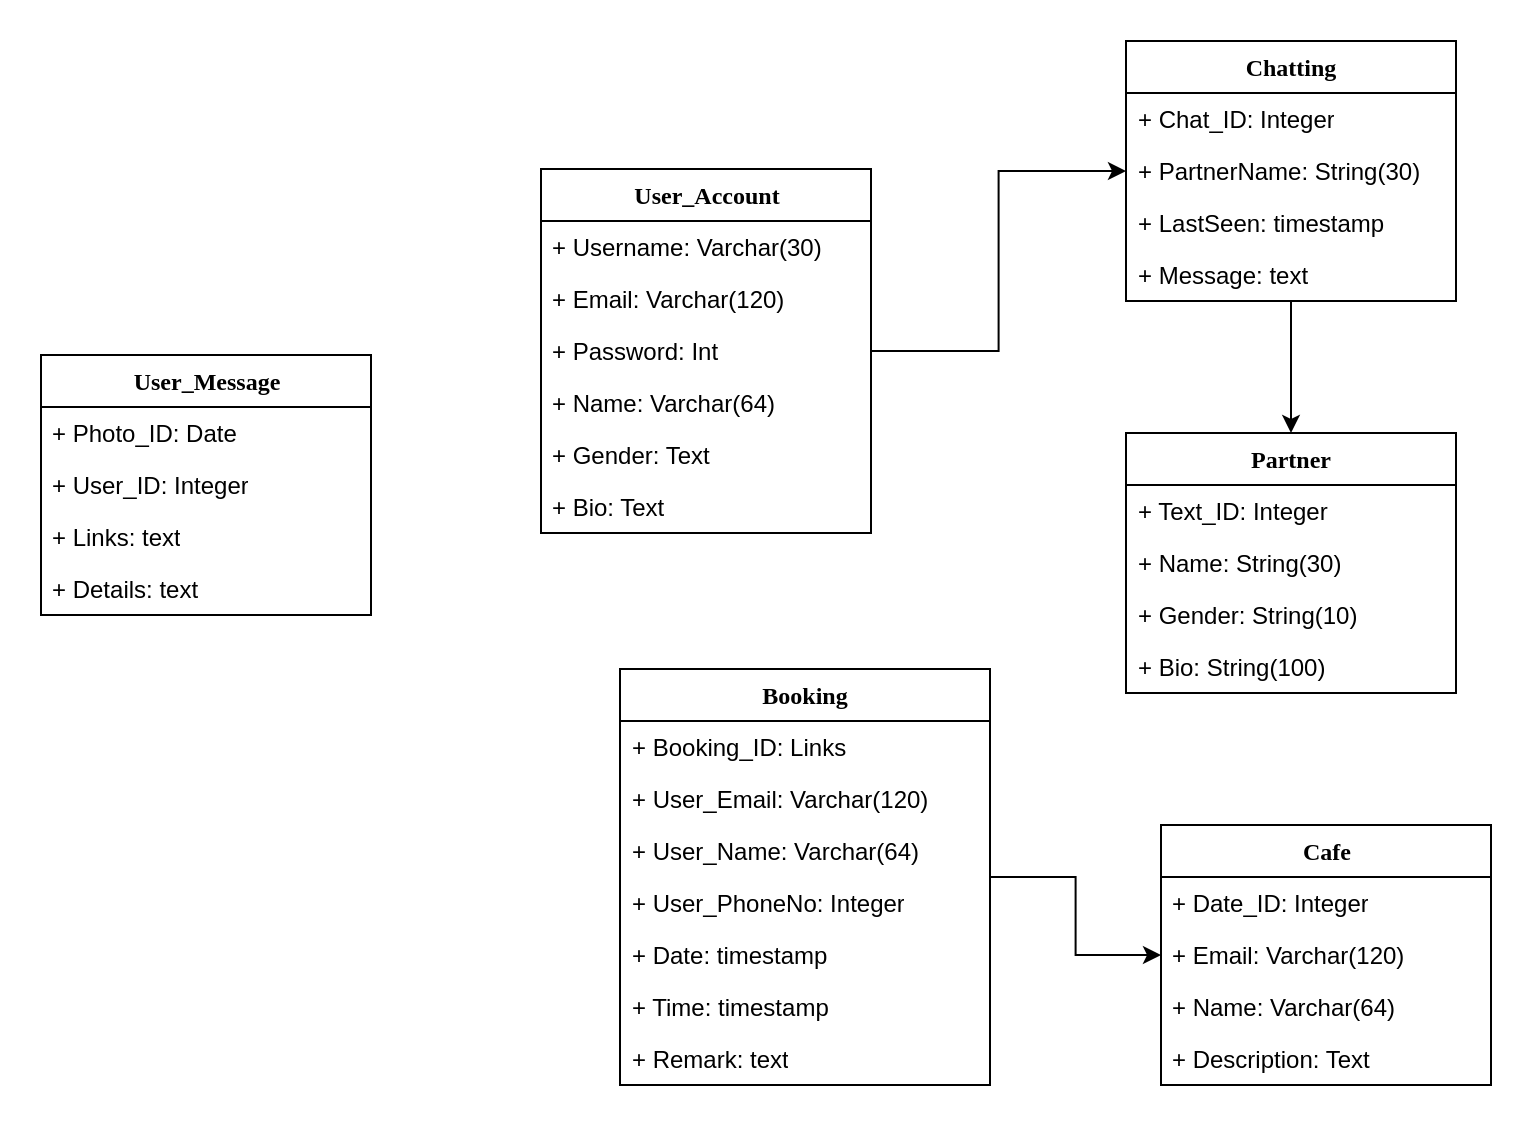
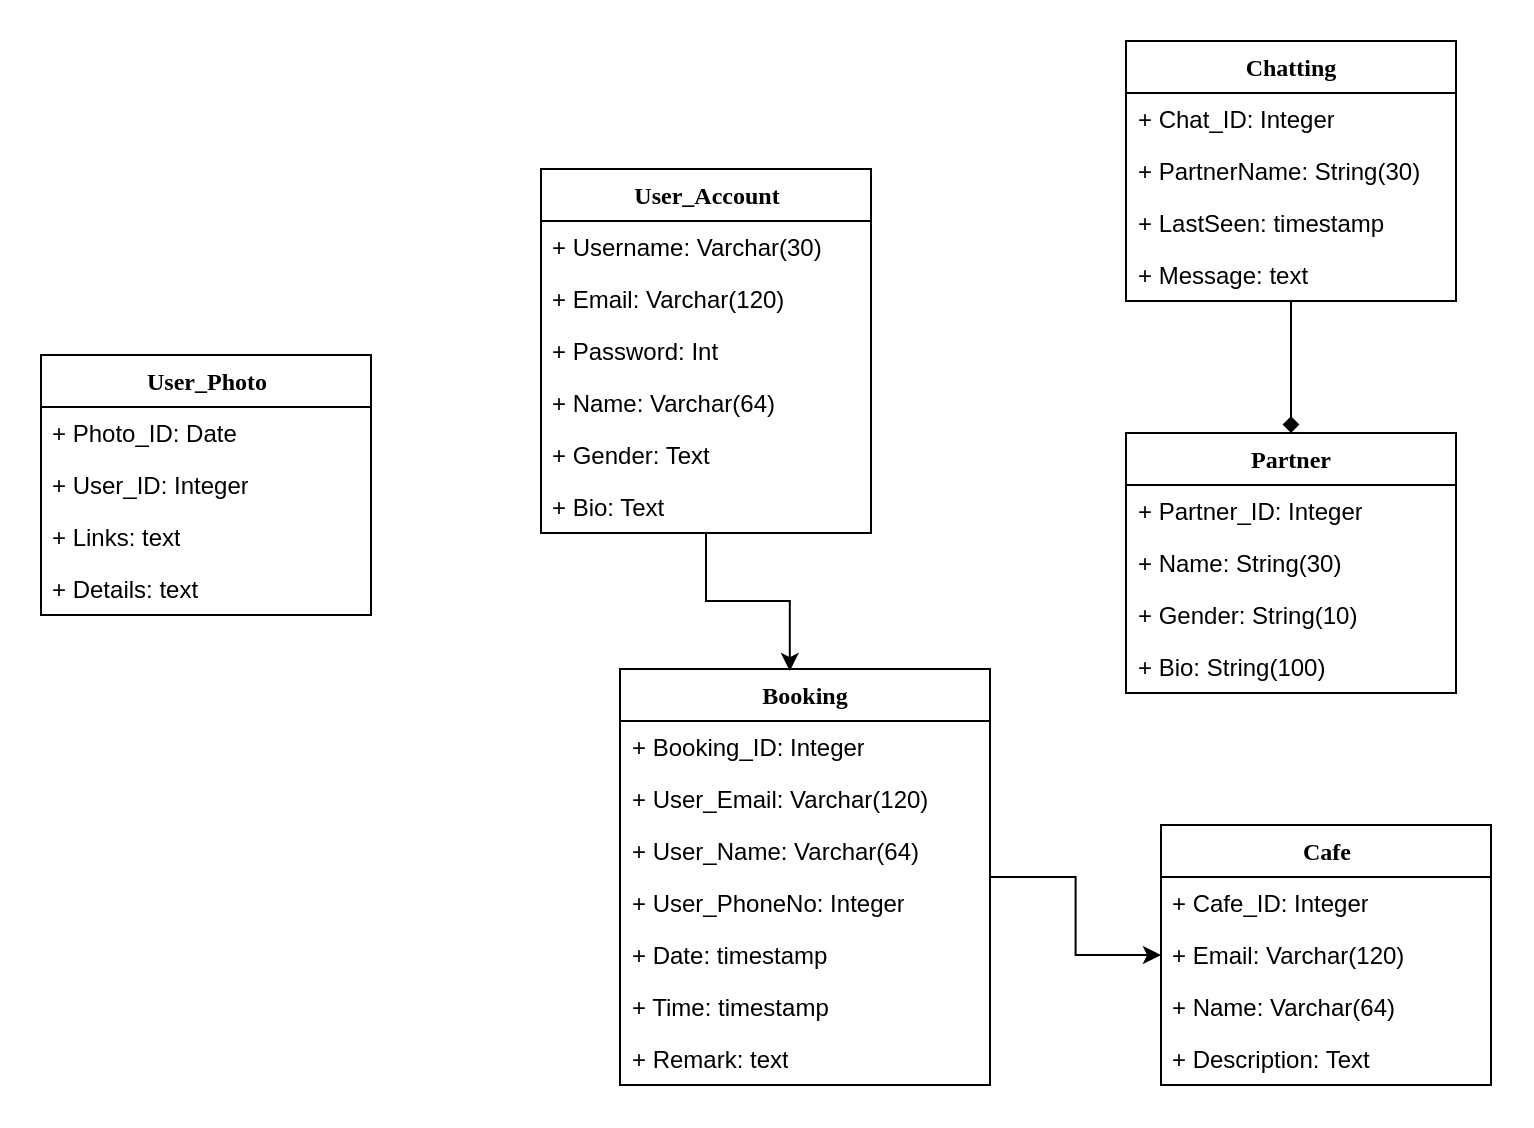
- <mxCell id="3" style="edgeStyle=orthogonalEdgeStyle;rounded=0;orthogonalLoop=1;jettySize=auto;html=1;entryX=0;entryY=0.5;entryDx=0;entryDy=0;" parent="1" source="4" target="14" edge="1"><mxGeometry relative="1" as="geometry" /></mxCell>
- <mxCell id="36" value="User_Message" style="swimlane;html=1;fontStyle=1;align=center;verticalAlign=top;childLayout=stackLayout;horizontal=1;startSize=26;horizontalStack=0;resizeParent=1;resizeLast=0;collapsible=1;marginBottom=0;swimlaneFillColor=#ffffff;rounded=0;shadow=0;comic=0;labelBackgroundColor=none;strokeColor=#000000;strokeWidth=1;fillColor=none;fontFamily=Verdana;fontSize=12;fontColor=#000000;" parent="1" vertex="1"><mxGeometry x="20" y="177" width="165" height="130" as="geometry"><mxRectangle x="30" y="132" width="60" height="26" as="alternateBounds" /></mxGeometry></mxCell>
+ <mxCell id="36" value="User_Photo" style="swimlane;html=1;fontStyle=1;align=center;verticalAlign=top;childLayout=stackLayout;horizontal=1;startSize=26;horizontalStack=0;resizeParent=1;resizeLast=0;collapsible=1;marginBottom=0;swimlaneFillColor=#ffffff;rounded=0;shadow=0;comic=0;labelBackgroundColor=none;strokeColor=#000000;strokeWidth=1;fillColor=none;fontFamily=Verdana;fontSize=12;fontColor=#000000;" parent="1" vertex="1"><mxGeometry x="20" y="177" width="165" height="130" as="geometry"><mxRectangle x="30" y="132" width="60" height="26" as="alternateBounds" /></mxGeometry></mxCell>
- <mxCell id="11" style="edgeStyle=orthogonalEdgeStyle;rounded=0;orthogonalLoop=1;jettySize=auto;html=1;entryX=0.5;entryY=0;entryDx=0;entryDy=0;" parent="1" source="12" target="17" edge="1"><mxGeometry relative="1" as="geometry" /></mxCell>
+ <mxCell id="11" style="edgeStyle=orthogonalEdgeStyle;rounded=0;orthogonalLoop=1;jettySize=auto;html=1;entryX=0.5;entryY=0;entryDx=0;entryDy=0;endArrow=diamond;" parent="1" source="12" target="17" edge="1"><mxGeometry relative="1" as="geometry" /></mxCell>
- <mxCell id="18" value="+ Text_ID: Integer" style="text;html=1;strokeColor=none;fillColor=none;align=left;verticalAlign=top;spacingLeft=4;spacingRight=4;whiteSpace=wrap;overflow=hidden;rotatable=0;points=[[0,0.5],[1,0.5]];portConstraint=eastwest;" parent="17" vertex="1"><mxGeometry y="26" width="165" height="26" as="geometry" /></mxCell>
+ <mxCell id="18" value="+ Partner_ID: Integer" style="text;html=1;strokeColor=none;fillColor=none;align=left;verticalAlign=top;spacingLeft=4;spacingRight=4;whiteSpace=wrap;overflow=hidden;rotatable=0;points=[[0,0.5],[1,0.5]];portConstraint=eastwest;" parent="17" vertex="1"><mxGeometry y="26" width="165" height="26" as="geometry" /></mxCell>
+ <mxCell id="2" style="edgeStyle=orthogonalEdgeStyle;rounded=0;orthogonalLoop=1;jettySize=auto;html=1;entryX=0.459;entryY=0.005;entryDx=0;entryDy=0;entryPerimeter=0;" parent="1" source="4" target="23" edge="1"><mxGeometry relative="1" as="geometry" /></mxCell>
- <mxCell id="24" value="+ Booking_ID: Links" style="text;html=1;strokeColor=none;fillColor=none;align=left;verticalAlign=top;spacingLeft=4;spacingRight=4;whiteSpace=wrap;overflow=hidden;rotatable=0;points=[[0,0.5],[1,0.5]];portConstraint=eastwest;" parent="23" vertex="1"><mxGeometry y="26" width="185" height="26" as="geometry" /></mxCell>
+ <mxCell id="24" value="+ Booking_ID: Integer" style="text;html=1;strokeColor=none;fillColor=none;align=left;verticalAlign=top;spacingLeft=4;spacingRight=4;whiteSpace=wrap;overflow=hidden;rotatable=0;points=[[0,0.5],[1,0.5]];portConstraint=eastwest;" parent="23" vertex="1"><mxGeometry y="26" width="185" height="26" as="geometry" /></mxCell>
- <mxCell id="32" value="+ Date_ID: Integer" style="text;html=1;strokeColor=none;fillColor=none;align=left;verticalAlign=top;spacingLeft=4;spacingRight=4;whiteSpace=wrap;overflow=hidden;rotatable=0;points=[[0,0.5],[1,0.5]];portConstraint=eastwest;" parent="31" vertex="1"><mxGeometry y="26" width="165" height="26" as="geometry" /></mxCell>
+ <mxCell id="32" value="+ Cafe_ID: Integer" style="text;html=1;strokeColor=none;fillColor=none;align=left;verticalAlign=top;spacingLeft=4;spacingRight=4;whiteSpace=wrap;overflow=hidden;rotatable=0;points=[[0,0.5],[1,0.5]];portConstraint=eastwest;" parent="31" vertex="1"><mxGeometry y="26" width="165" height="26" as="geometry" /></mxCell>
